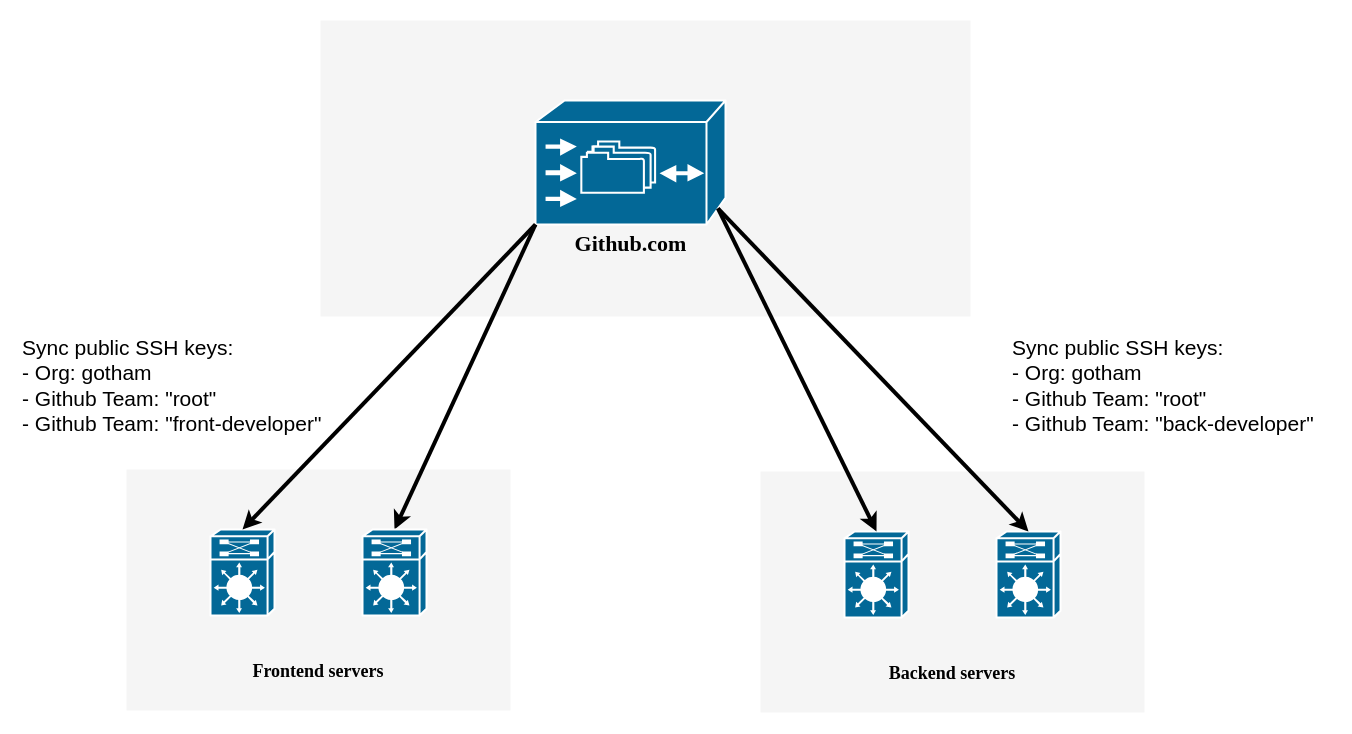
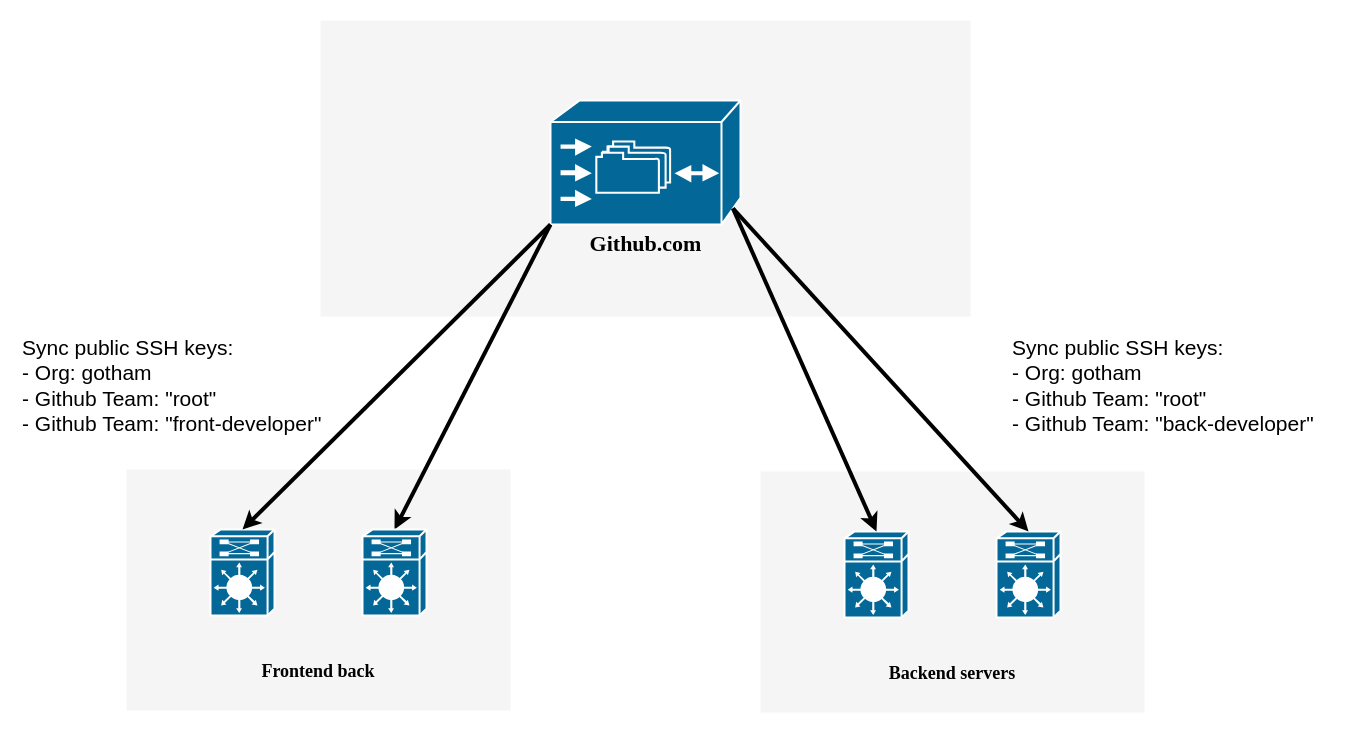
- <mxCell id="4" value="&lt;font size=&quot;1&quot;&gt;&lt;b style=&quot;font-size: 22px&quot;&gt;Github.com&lt;/b&gt;&lt;/font&gt;" style="shape=mxgraph.cisco.storage.cisco_file_engine;html=1;dashed=0;fillColor=#036897;strokeColor=#ffffff;strokeWidth=2;verticalLabelPosition=bottom;verticalAlign=top;rounded=0;shadow=0;comic=0;fontFamily=Verdana;fontSize=12;" parent="1" vertex="1"><mxGeometry x="535" y="100" width="190" height="124" as="geometry" /></mxCell>
+ <mxCell id="4" value="&lt;font size=&quot;1&quot;&gt;&lt;b style=&quot;font-size: 22px&quot;&gt;Github.com&lt;/b&gt;&lt;/font&gt;" style="shape=mxgraph.cisco.storage.cisco_file_engine;html=1;dashed=0;fillColor=#036897;strokeColor=#ffffff;strokeWidth=2;verticalLabelPosition=bottom;verticalAlign=top;rounded=0;shadow=0;comic=0;fontFamily=Verdana;fontSize=12;" parent="1" vertex="1"><mxGeometry x="550" y="100" width="190" height="124" as="geometry" /></mxCell>
- <mxCell id="3" value="&lt;br&gt;&lt;br&gt;&lt;br&gt;&lt;br&gt;&lt;br&gt;&lt;br&gt;&lt;br&gt;&lt;br&gt;&lt;br&gt;&lt;br&gt;&lt;br&gt;&lt;font style=&quot;font-size: 18px&quot;&gt;Frontend servers&lt;/font&gt;" style="whiteSpace=wrap;html=1;rounded=0;shadow=0;comic=0;strokeWidth=1;fontFamily=Verdana;fontSize=14;fillColor=#f5f5f5;strokeColor=none;fontStyle=1;verticalAlign=top;" parent="1" vertex="1"><mxGeometry x="126" y="469" width="384" height="241" as="geometry" /></mxCell>
+ <mxCell id="3" value="&lt;br&gt;&lt;br&gt;&lt;br&gt;&lt;br&gt;&lt;br&gt;&lt;br&gt;&lt;br&gt;&lt;br&gt;&lt;br&gt;&lt;br&gt;&lt;br&gt;&lt;font style=&quot;font-size: 18px&quot;&gt;Frontend back&lt;/font&gt;" style="whiteSpace=wrap;html=1;rounded=0;shadow=0;comic=0;strokeWidth=1;fontFamily=Verdana;fontSize=14;fillColor=#f5f5f5;strokeColor=none;fontStyle=1;verticalAlign=top;" parent="1" vertex="1"><mxGeometry x="126" y="469" width="384" height="241" as="geometry" /></mxCell>
